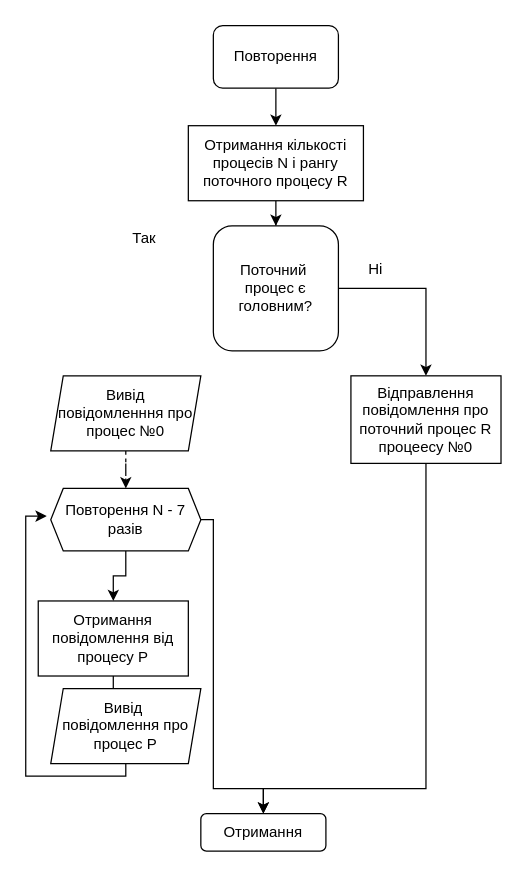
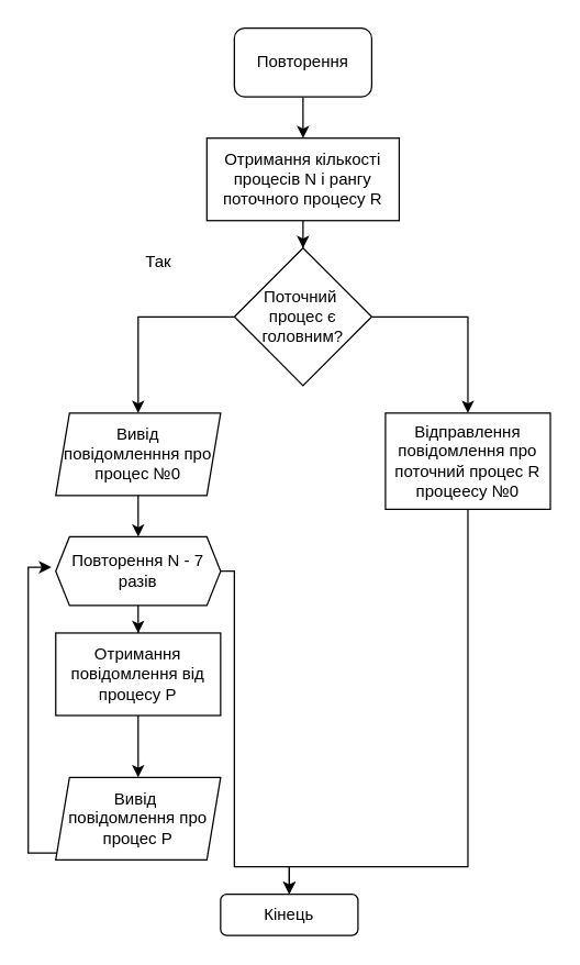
- <mxCell id="22" value="Ні" style="text;html=1;align=center;verticalAlign=middle;whiteSpace=wrap;rounded=0;" vertex="1" parent="1"><mxGeometry x="270" y="200" width="60" height="30" as="geometry" /></mxCell>
+ <mxCell id="6" style="edgeStyle=orthogonalEdgeStyle;rounded=0;orthogonalLoop=1;jettySize=auto;html=1;" edge="1" parent="1" source="8" target="11"><mxGeometry relative="1" as="geometry"><mxPoint x="70.029" y="300" as="targetPoint" /></mxGeometry></mxCell>
- <mxCell id="8" value="Поточний&amp;nbsp;&lt;div&gt;процес є головним?&lt;/div&gt;" style="whiteSpace=wrap;html=1;rounded=1;" vertex="1" parent="1"><mxGeometry x="170" y="180" width="100" height="100" as="geometry" /></mxCell>
+ <mxCell id="8" value="Поточний&amp;nbsp;&lt;div&gt;процес є головним?&lt;/div&gt;" style="rhombus;whiteSpace=wrap;html=1;" vertex="1" parent="1"><mxGeometry x="170" y="180" width="100" height="100" as="geometry" /></mxCell>
- <mxCell id="10" value="" style="edgeStyle=orthogonalEdgeStyle;rounded=0;orthogonalLoop=1;jettySize=auto;html=1;dashed=1;" edge="1" parent="1" source="11" target="14"><mxGeometry relative="1" as="geometry" /></mxCell>
+ <mxCell id="10" value="" style="edgeStyle=orthogonalEdgeStyle;rounded=0;orthogonalLoop=1;jettySize=auto;html=1;" edge="1" parent="1" source="11" target="14"><mxGeometry relative="1" as="geometry" /></mxCell>
- <mxCell id="16" value="Отримання повідомлення від процесу P" style="rounded=0;whiteSpace=wrap;html=1;" vertex="1" parent="1"><mxGeometry x="30" y="480" width="120" height="60" as="geometry" /></mxCell>
+ <mxCell id="16" value="Отримання повідомлення від процесу P" style="rounded=0;whiteSpace=wrap;html=1;" vertex="1" parent="1"><mxGeometry x="40" y="460" width="120" height="60" as="geometry" /></mxCell>
- <mxCell id="17" value="Вивід&amp;nbsp;&lt;div&gt;повідомлення про процес P&lt;/div&gt;" style="shape=parallelogram;perimeter=parallelogramPerimeter;whiteSpace=wrap;html=1;fixedSize=1;size=10;" vertex="1" parent="1"><mxGeometry x="40" y="550" width="120" height="60" as="geometry" /></mxCell>
+ <mxCell id="17" value="Вивід&amp;nbsp;&lt;div&gt;повідомлення про процес P&lt;/div&gt;" style="shape=parallelogram;perimeter=parallelogramPerimeter;whiteSpace=wrap;html=1;fixedSize=1;size=10;" vertex="1" parent="1"><mxGeometry x="40" y="565" width="120" height="60" as="geometry" /></mxCell>
- <mxCell id="19" value="Отримання" style="rounded=1;whiteSpace=wrap;html=1;" vertex="1" parent="1"><mxGeometry x="160" y="650" width="100" height="30" as="geometry" /></mxCell>
+ <mxCell id="19" value="Кінець" style="rounded=1;whiteSpace=wrap;html=1;" vertex="1" parent="1"><mxGeometry x="160" y="650" width="100" height="30" as="geometry" /></mxCell>
